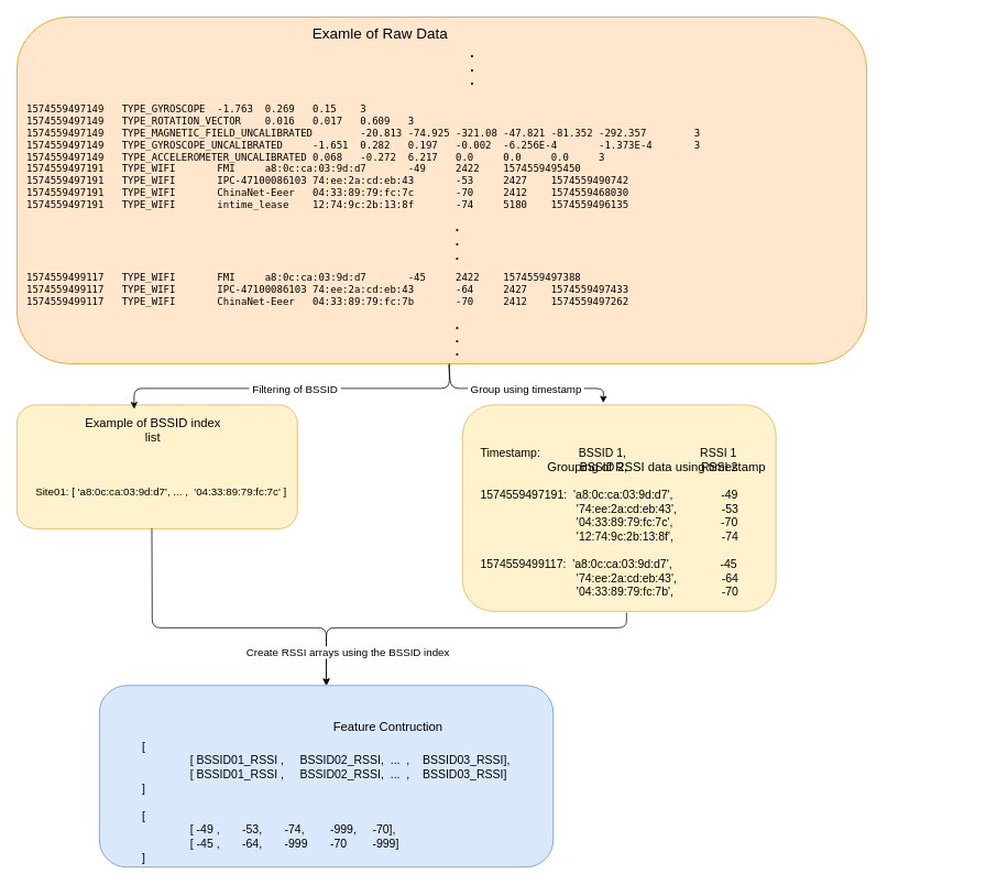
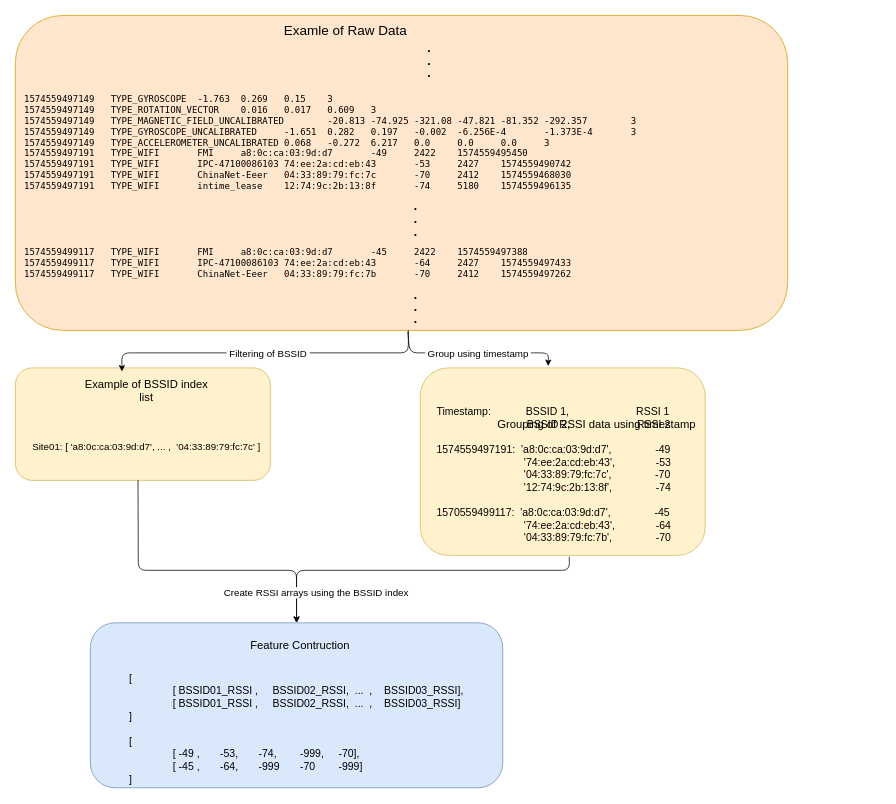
- <mxCell id="8" value="&lt;font style=&quot;font-size: 15px&quot;&gt;Example of BSSID index list&lt;/font&gt;" style="text;html=1;strokeColor=none;fillColor=none;align=center;verticalAlign=middle;whiteSpace=wrap;rounded=0;" vertex="1" parent="1"><mxGeometry x="95" y="510" width="180" height="20" as="geometry" /></mxCell>
+ <mxCell id="8" value="&lt;font style=&quot;font-size: 15px&quot;&gt;Example of BSSID index list&lt;/font&gt;" style="text;html=1;strokeColor=none;fillColor=none;align=center;verticalAlign=middle;whiteSpace=wrap;rounded=0;" vertex="1" parent="1"><mxGeometry x="105" y="510" width="180" height="20" as="geometry" /></mxCell>
- <mxCell id="14" value="&lt;font style=&quot;font-size: 14px&quot;&gt;Timestamp:&amp;nbsp; &amp;nbsp; &amp;nbsp; &amp;nbsp; &amp;nbsp; &amp;nbsp; BSSID 1,&amp;nbsp; &amp;nbsp; &amp;nbsp; &amp;nbsp; &amp;nbsp; &amp;nbsp; &amp;nbsp; &amp;nbsp; &amp;nbsp; &amp;nbsp; &amp;nbsp; &amp;nbsp;RSSI 1&lt;br&gt;&amp;nbsp; &amp;nbsp; &amp;nbsp; &amp;nbsp; &amp;nbsp; &amp;nbsp; &amp;nbsp; &amp;nbsp; &amp;nbsp; &amp;nbsp; &amp;nbsp; &amp;nbsp; &amp;nbsp; &amp;nbsp; &amp;nbsp; &amp;nbsp;BSSID 2,&amp;nbsp; &amp;nbsp; &amp;nbsp; &amp;nbsp; &amp;nbsp; &amp;nbsp; &amp;nbsp; &amp;nbsp; &amp;nbsp; &amp;nbsp; &amp;nbsp; &amp;nbsp;RSSI 2&lt;br&gt;&lt;span&gt;&lt;br&gt;1574559497191&lt;/span&gt;:&amp;nbsp;&lt;span style=&quot;text-align: center&quot;&gt;&amp;nbsp;'&lt;/span&gt;a8:0c:ca:03:9d:d7'&lt;span&gt;,&amp;nbsp; &amp;nbsp; &amp;nbsp; &amp;nbsp; &amp;nbsp; &amp;nbsp; &amp;nbsp; &amp;nbsp;-49&lt;/span&gt;&lt;br&gt;&amp;nbsp; &amp;nbsp; &amp;nbsp; &amp;nbsp; &amp;nbsp; &amp;nbsp; &amp;nbsp; &amp;nbsp; &amp;nbsp; &amp;nbsp; &amp;nbsp; &amp;nbsp; &amp;nbsp; &amp;nbsp; &amp;nbsp; '&lt;span&gt;74:ee:2a:cd:eb:43&lt;/span&gt;&lt;span&gt;',&amp;nbsp; &amp;nbsp; &amp;nbsp; &amp;nbsp; &amp;nbsp; &amp;nbsp; &amp;nbsp; -53&lt;/span&gt;&lt;br&gt;&amp;nbsp; &amp;nbsp; &amp;nbsp; &amp;nbsp; &amp;nbsp; &amp;nbsp; &amp;nbsp; &amp;nbsp; &amp;nbsp; &amp;nbsp; &amp;nbsp; &amp;nbsp; &amp;nbsp; &amp;nbsp; &amp;nbsp; '&lt;span&gt;04:33:89:79:fc:7c&lt;/span&gt;&lt;span&gt;',&amp;nbsp; &amp;nbsp; &amp;nbsp; &amp;nbsp; &amp;nbsp; &amp;nbsp; &amp;nbsp; &amp;nbsp;-70&lt;/span&gt;&lt;br&gt;&amp;nbsp; &amp;nbsp; &amp;nbsp; &amp;nbsp; &amp;nbsp; &amp;nbsp; &amp;nbsp; &amp;nbsp; &amp;nbsp; &amp;nbsp; &amp;nbsp; &amp;nbsp; &amp;nbsp; &amp;nbsp; &amp;nbsp; '&lt;span&gt;12:74:9c:2b:13:8f&lt;/span&gt;&lt;span&gt;',&amp;nbsp; &amp;nbsp; &amp;nbsp; &amp;nbsp; &amp;nbsp; &amp;nbsp; &amp;nbsp; &amp;nbsp;-74&lt;br&gt;&lt;/span&gt;&lt;br&gt;&lt;span&gt;1574559499117&lt;/span&gt;:&amp;nbsp;&lt;span style=&quot;text-align: center&quot;&gt;&amp;nbsp;'&lt;/span&gt;&lt;span&gt;a8:0c:ca:03:9d:d7&lt;/span&gt;&lt;span&gt;',&amp;nbsp; &amp;nbsp; &amp;nbsp; &amp;nbsp; &amp;nbsp; &amp;nbsp; &amp;nbsp; &amp;nbsp;-45&lt;/span&gt;&lt;span style=&quot;text-align: center&quot;&gt;&lt;br&gt;&lt;/span&gt;&amp;nbsp; &amp;nbsp; &amp;nbsp; &amp;nbsp; &amp;nbsp; &amp;nbsp; &amp;nbsp; &amp;nbsp; &amp;nbsp; &amp;nbsp; &amp;nbsp; &amp;nbsp; &amp;nbsp; &amp;nbsp; &amp;nbsp; '&lt;span&gt;74:ee:2a:cd:eb:43&lt;/span&gt;&lt;span&gt;',&amp;nbsp; &amp;nbsp; &amp;nbsp; &amp;nbsp; &amp;nbsp; &amp;nbsp; &amp;nbsp; -64&lt;/span&gt;&lt;br&gt;&amp;nbsp; &amp;nbsp; &amp;nbsp; &amp;nbsp; &amp;nbsp; &amp;nbsp; &amp;nbsp; &amp;nbsp; &amp;nbsp; &amp;nbsp; &amp;nbsp; &amp;nbsp; &amp;nbsp; &amp;nbsp; &amp;nbsp; '&lt;span&gt;04:33:89:79:fc:7b&lt;/span&gt;&lt;span&gt;',&amp;nbsp; &amp;nbsp; &amp;nbsp; &amp;nbsp; &amp;nbsp; &amp;nbsp; &amp;nbsp; &amp;nbsp;-70&lt;/span&gt;&lt;br&gt;&lt;pre style=&quot;overflow-wrap: break-word&quot;&gt;&lt;br&gt;&lt;/pre&gt;&lt;/font&gt;" style="text;html=1;strokeColor=none;fillColor=none;align=left;verticalAlign=middle;whiteSpace=wrap;rounded=0;" vertex="1" parent="1"><mxGeometry x="580" y="610" width="593" height="90" as="geometry" /></mxCell>
+ <mxCell id="14" value="&lt;font style=&quot;font-size: 14px&quot;&gt;Timestamp:&amp;nbsp; &amp;nbsp; &amp;nbsp; &amp;nbsp; &amp;nbsp; &amp;nbsp; BSSID 1,&amp;nbsp; &amp;nbsp; &amp;nbsp; &amp;nbsp; &amp;nbsp; &amp;nbsp; &amp;nbsp; &amp;nbsp; &amp;nbsp; &amp;nbsp; &amp;nbsp; &amp;nbsp;RSSI 1&lt;br&gt;&amp;nbsp; &amp;nbsp; &amp;nbsp; &amp;nbsp; &amp;nbsp; &amp;nbsp; &amp;nbsp; &amp;nbsp; &amp;nbsp; &amp;nbsp; &amp;nbsp; &amp;nbsp; &amp;nbsp; &amp;nbsp; &amp;nbsp; &amp;nbsp;BSSID 2,&amp;nbsp; &amp;nbsp; &amp;nbsp; &amp;nbsp; &amp;nbsp; &amp;nbsp; &amp;nbsp; &amp;nbsp; &amp;nbsp; &amp;nbsp; &amp;nbsp; &amp;nbsp;RSSI 2&lt;br&gt;&lt;span&gt;&lt;br&gt;1574559497191&lt;/span&gt;:&amp;nbsp;&lt;span style=&quot;text-align: center&quot;&gt;&amp;nbsp;'&lt;/span&gt;a8:0c:ca:03:9d:d7'&lt;span&gt;,&amp;nbsp; &amp;nbsp; &amp;nbsp; &amp;nbsp; &amp;nbsp; &amp;nbsp; &amp;nbsp; &amp;nbsp;-49&lt;/span&gt;&lt;br&gt;&amp;nbsp; &amp;nbsp; &amp;nbsp; &amp;nbsp; &amp;nbsp; &amp;nbsp; &amp;nbsp; &amp;nbsp; &amp;nbsp; &amp;nbsp; &amp;nbsp; &amp;nbsp; &amp;nbsp; &amp;nbsp; &amp;nbsp; '&lt;span&gt;74:ee:2a:cd:eb:43&lt;/span&gt;&lt;span&gt;',&amp;nbsp; &amp;nbsp; &amp;nbsp; &amp;nbsp; &amp;nbsp; &amp;nbsp; &amp;nbsp; -53&lt;/span&gt;&lt;br&gt;&amp;nbsp; &amp;nbsp; &amp;nbsp; &amp;nbsp; &amp;nbsp; &amp;nbsp; &amp;nbsp; &amp;nbsp; &amp;nbsp; &amp;nbsp; &amp;nbsp; &amp;nbsp; &amp;nbsp; &amp;nbsp; &amp;nbsp; '&lt;span&gt;04:33:89:79:fc:7c&lt;/span&gt;&lt;span&gt;',&amp;nbsp; &amp;nbsp; &amp;nbsp; &amp;nbsp; &amp;nbsp; &amp;nbsp; &amp;nbsp; &amp;nbsp;-70&lt;/span&gt;&lt;br&gt;&amp;nbsp; &amp;nbsp; &amp;nbsp; &amp;nbsp; &amp;nbsp; &amp;nbsp; &amp;nbsp; &amp;nbsp; &amp;nbsp; &amp;nbsp; &amp;nbsp; &amp;nbsp; &amp;nbsp; &amp;nbsp; &amp;nbsp; '&lt;span&gt;12:74:9c:2b:13:8f&lt;/span&gt;&lt;span&gt;',&amp;nbsp; &amp;nbsp; &amp;nbsp; &amp;nbsp; &amp;nbsp; &amp;nbsp; &amp;nbsp; &amp;nbsp;-74&lt;br&gt;&lt;/span&gt;&lt;br&gt;&lt;span&gt;1570559499117&lt;/span&gt;:&amp;nbsp;&lt;span style=&quot;text-align: center&quot;&gt;&amp;nbsp;'&lt;/span&gt;&lt;span&gt;a8:0c:ca:03:9d:d7&lt;/span&gt;&lt;span&gt;',&amp;nbsp; &amp;nbsp; &amp;nbsp; &amp;nbsp; &amp;nbsp; &amp;nbsp; &amp;nbsp; &amp;nbsp;-45&lt;/span&gt;&lt;span style=&quot;text-align: center&quot;&gt;&lt;br&gt;&lt;/span&gt;&amp;nbsp; &amp;nbsp; &amp;nbsp; &amp;nbsp; &amp;nbsp; &amp;nbsp; &amp;nbsp; &amp;nbsp; &amp;nbsp; &amp;nbsp; &amp;nbsp; &amp;nbsp; &amp;nbsp; &amp;nbsp; &amp;nbsp; '&lt;span&gt;74:ee:2a:cd:eb:43&lt;/span&gt;&lt;span&gt;',&amp;nbsp; &amp;nbsp; &amp;nbsp; &amp;nbsp; &amp;nbsp; &amp;nbsp; &amp;nbsp; -64&lt;/span&gt;&lt;br&gt;&amp;nbsp; &amp;nbsp; &amp;nbsp; &amp;nbsp; &amp;nbsp; &amp;nbsp; &amp;nbsp; &amp;nbsp; &amp;nbsp; &amp;nbsp; &amp;nbsp; &amp;nbsp; &amp;nbsp; &amp;nbsp; &amp;nbsp; '&lt;span&gt;04:33:89:79:fc:7b&lt;/span&gt;&lt;span&gt;',&amp;nbsp; &amp;nbsp; &amp;nbsp; &amp;nbsp; &amp;nbsp; &amp;nbsp; &amp;nbsp; &amp;nbsp;-70&lt;/span&gt;&lt;br&gt;&lt;pre style=&quot;overflow-wrap: break-word&quot;&gt;&lt;br&gt;&lt;/pre&gt;&lt;/font&gt;" style="text;html=1;strokeColor=none;fillColor=none;align=left;verticalAlign=middle;whiteSpace=wrap;rounded=0;" vertex="1" parent="1"><mxGeometry x="580" y="610" width="593" height="90" as="geometry" /></mxCell>
- <mxCell id="19" value="&lt;span style=&quot;font-size: 15px&quot;&gt;Feature Contruction&lt;/span&gt;" style="text;html=1;strokeColor=none;fillColor=none;align=center;verticalAlign=middle;whiteSpace=wrap;rounded=0;" vertex="1" parent="1"><mxGeometry x="340" y="870" width="260" height="20" as="geometry" /></mxCell>
+ <mxCell id="19" value="&lt;span style=&quot;font-size: 15px&quot;&gt;Feature Contruction&lt;/span&gt;" style="text;html=1;strokeColor=none;fillColor=none;align=center;verticalAlign=middle;whiteSpace=wrap;rounded=0;" vertex="1" parent="1"><mxGeometry x="270" y="850" width="260" height="20" as="geometry" /></mxCell>
